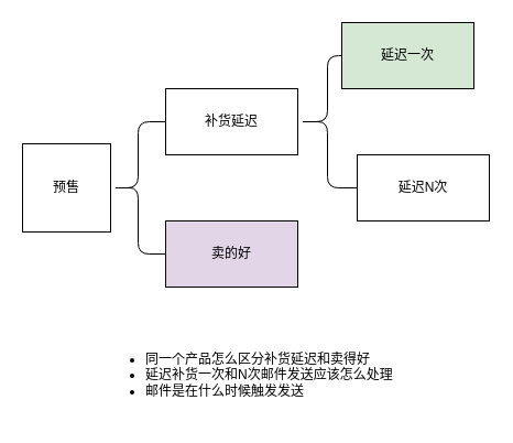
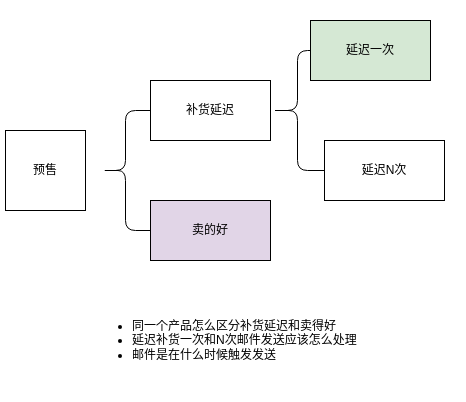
- <mxCell id="2" value="预售" style="whiteSpace=wrap;html=1;aspect=fixed;" vertex="1" parent="1"><mxGeometry x="20" y="130" width="80" height="80" as="geometry" /></mxCell>
+ <mxCell id="2" value="预售" style="whiteSpace=wrap;html=1;aspect=fixed;" vertex="1" parent="1"><mxGeometry x="5" y="130" width="80" height="80" as="geometry" /></mxCell>
